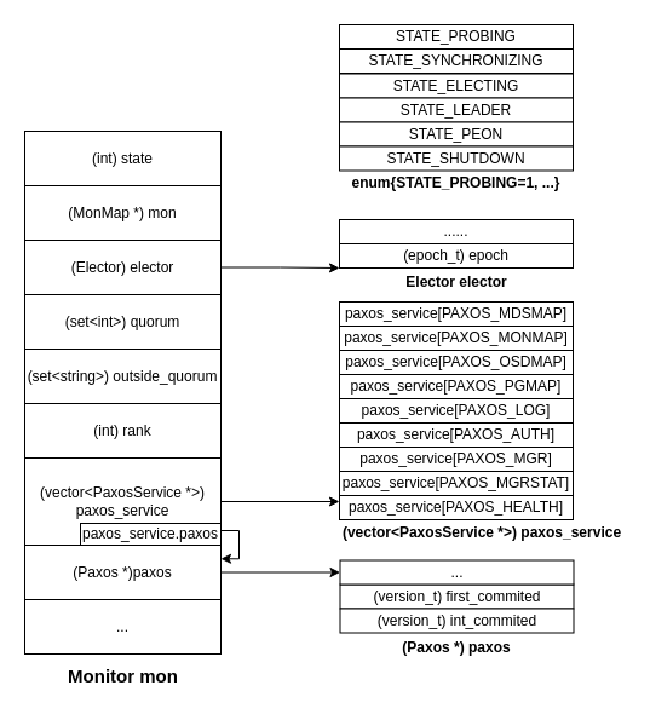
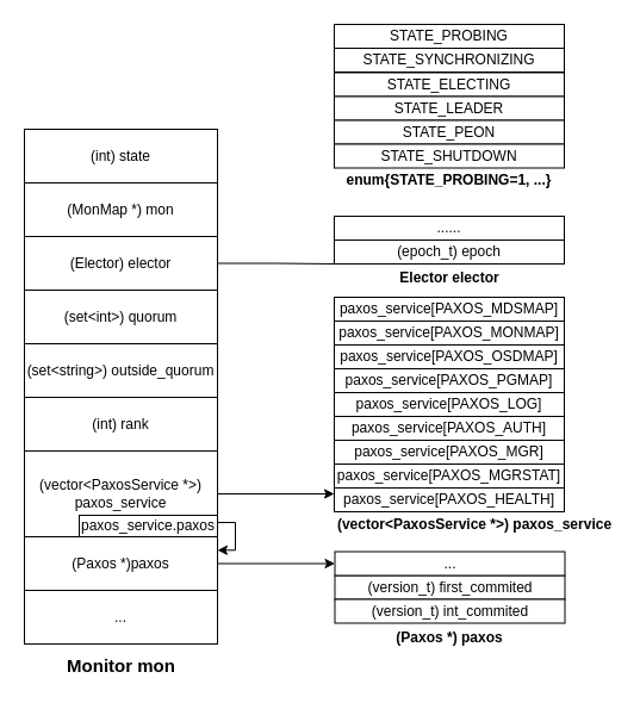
- <mxCell id="7" style="edgeStyle=orthogonalEdgeStyle;rounded=0;orthogonalLoop=1;jettySize=auto;html=1;exitX=1;exitY=0.5;exitDx=0;exitDy=0;entryX=0;entryY=1;entryDx=0;entryDy=0;" edge="1" parent="1" source="8" target="23"><mxGeometry relative="1" as="geometry"><Array as="points"><mxPoint x="231" y="220" /><mxPoint x="280" y="221" /></Array></mxGeometry></mxCell>
+ <mxCell id="7" style="edgeStyle=orthogonalEdgeStyle;rounded=0;orthogonalLoop=1;jettySize=auto;html=1;exitX=1;exitY=0.5;exitDx=0;exitDy=0;entryX=0;entryY=1;entryDx=0;entryDy=0;endArrow=none;" edge="1" parent="1" source="8" target="23"><mxGeometry relative="1" as="geometry"><Array as="points"><mxPoint x="231" y="220" /><mxPoint x="280" y="221" /></Array></mxGeometry></mxCell>
